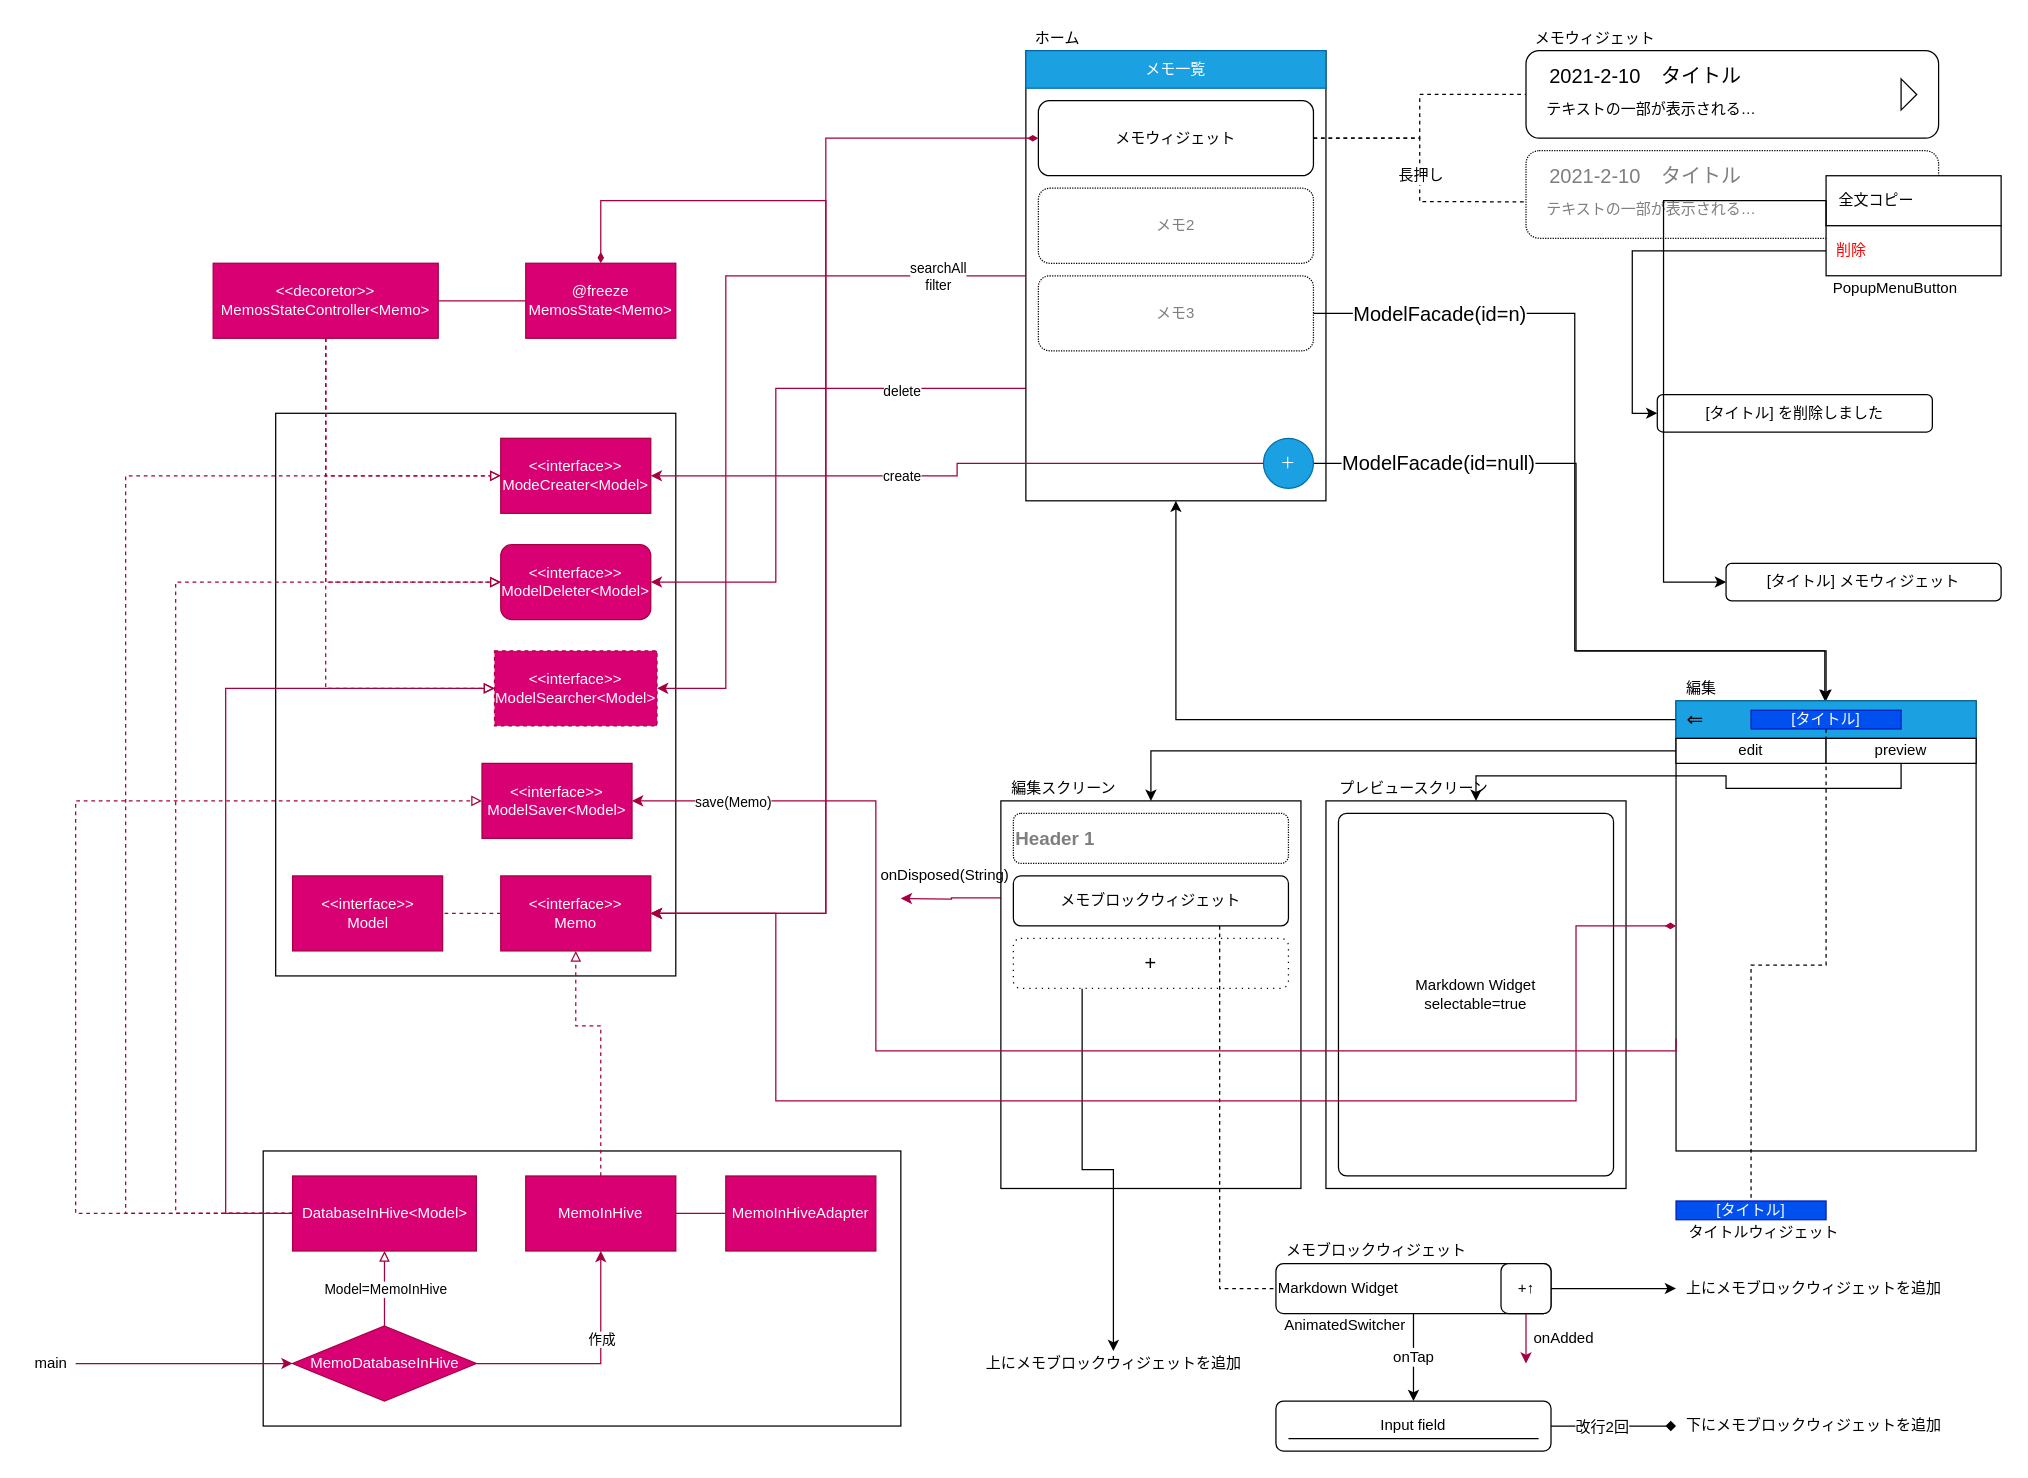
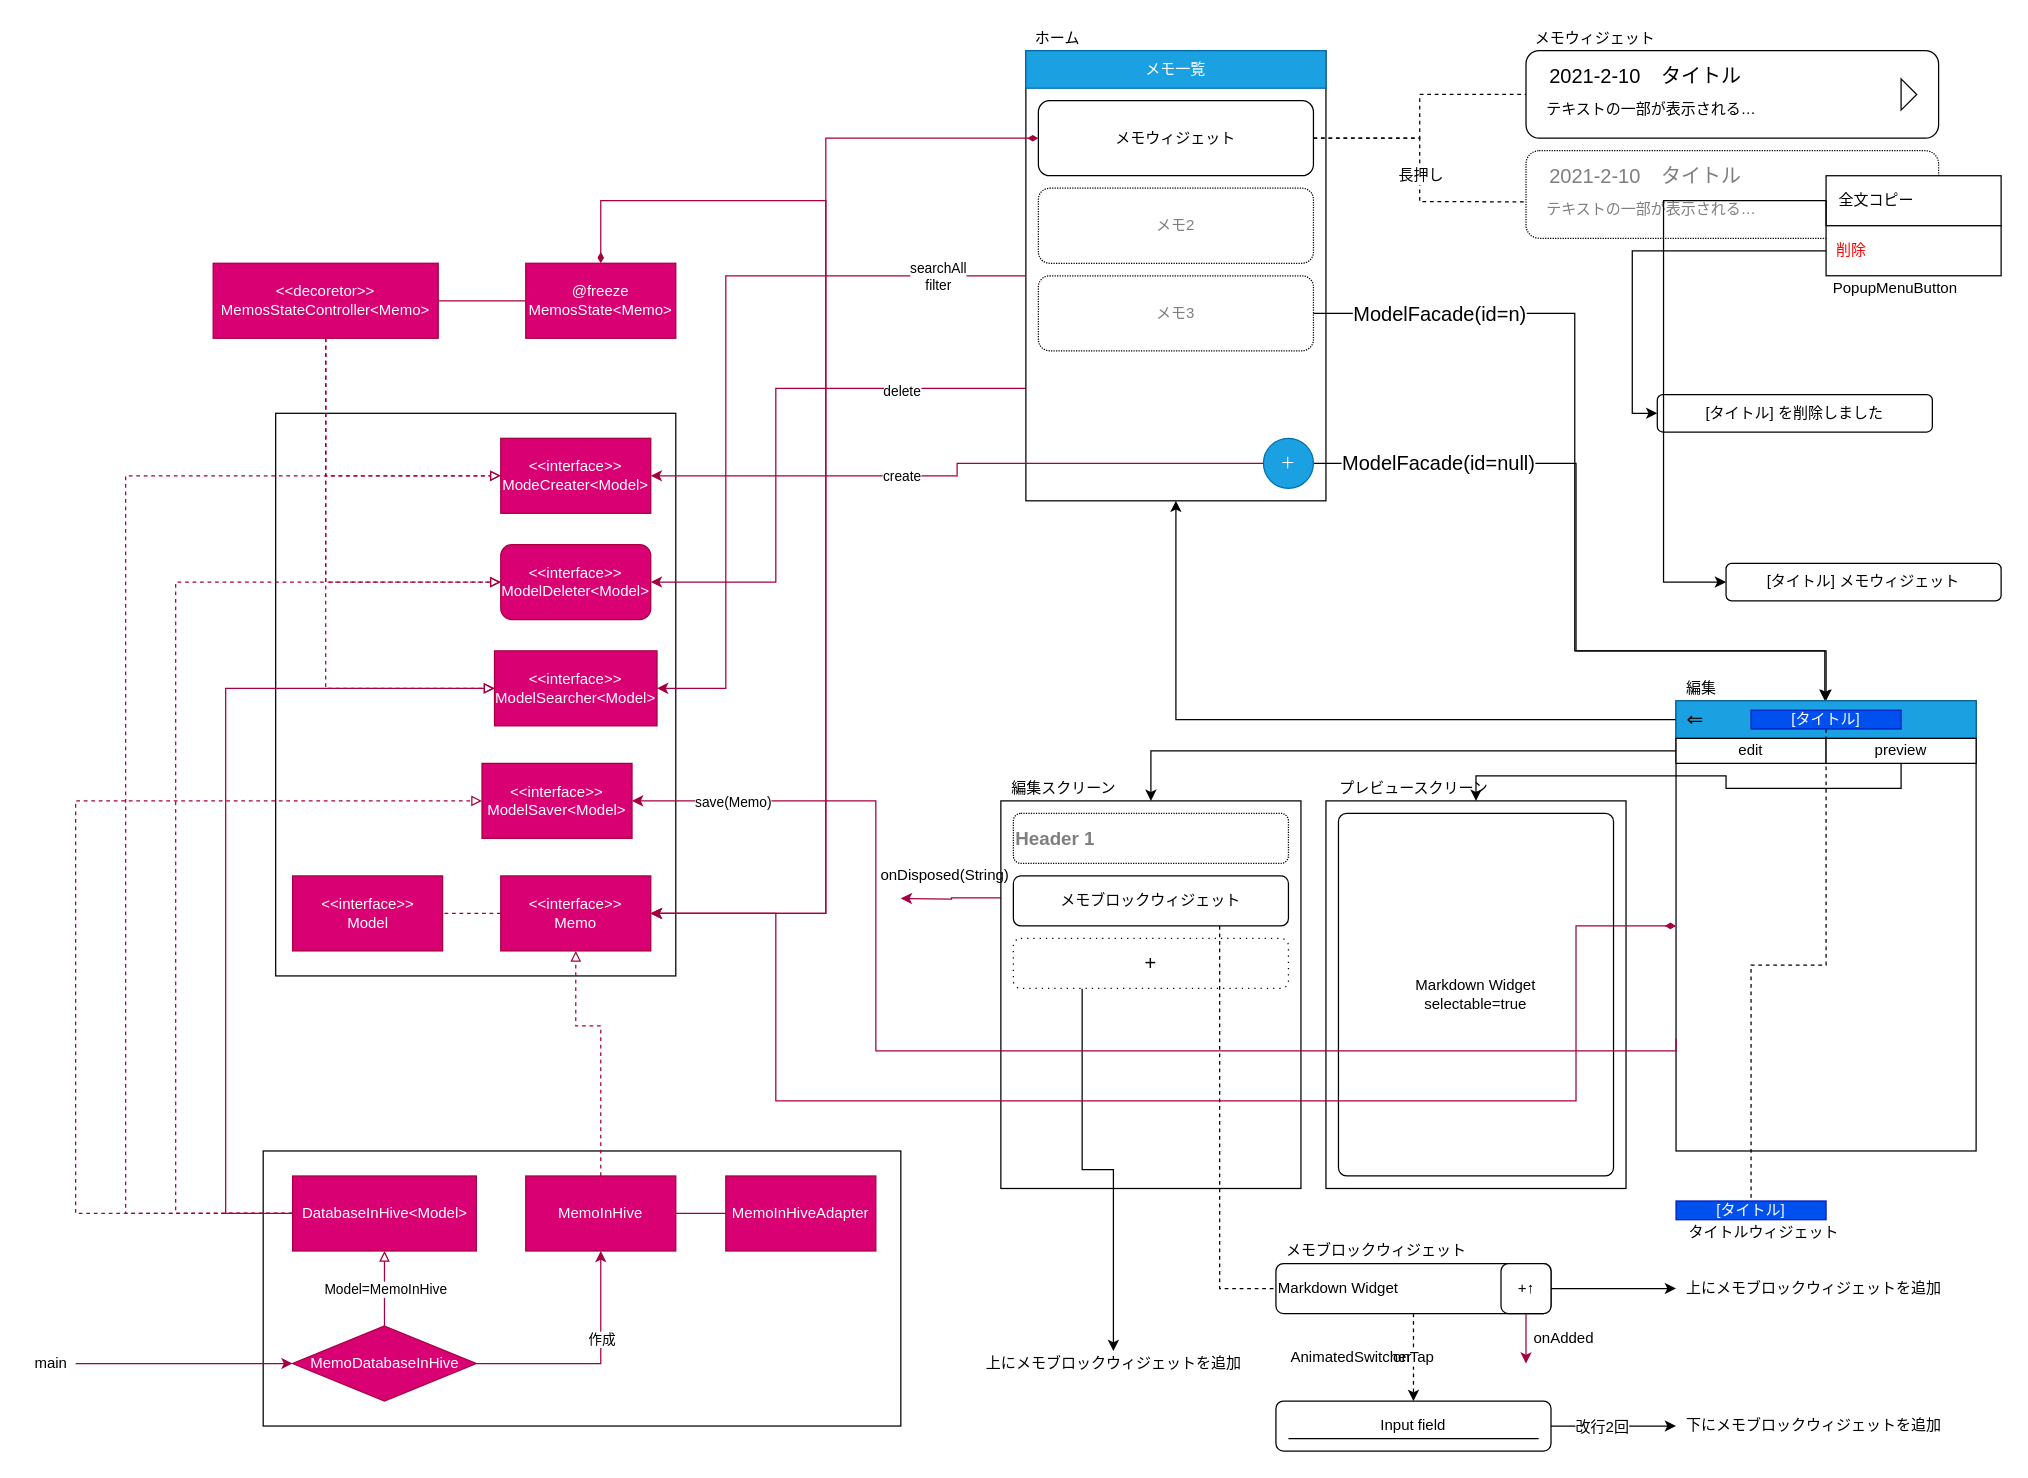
- <mxCell id="93" value="&amp;lt;&amp;lt;interface&amp;gt;&amp;gt;&lt;br&gt;ModelSearcher&amp;lt;Model&amp;gt;" style="rounded=0;whiteSpace=wrap;html=1;fillColor=#d80073;strokeColor=#A50040;fontColor=#ffffff;dashed=1;" parent="1" vertex="1"><mxGeometry x="395" y="520" width="130" height="60" as="geometry" /></mxCell>
+ <mxCell id="93" value="&amp;lt;&amp;lt;interface&amp;gt;&amp;gt;&lt;br&gt;ModelSearcher&amp;lt;Model&amp;gt;" style="rounded=0;whiteSpace=wrap;html=1;fillColor=#d80073;strokeColor=#A50040;fontColor=#ffffff;" parent="1" vertex="1"><mxGeometry x="395" y="520" width="130" height="60" as="geometry" /></mxCell>
- <mxCell id="78" value="AnimatedSwitcher" style="text;html=1;align=center;verticalAlign=middle;resizable=0;points=[];autosize=1;fontSize=12;" parent="1" vertex="1"><mxGeometry x="1020" y="1050" width="110" height="20" as="geometry" /></mxCell>
+ <mxCell id="78" value="AnimatedSwitcher" style="text;html=1;align=center;verticalAlign=middle;resizable=0;points=[];autosize=1;fontSize=12;" parent="1" vertex="1"><mxGeometry x="1025" y="1075" width="110" height="20" as="geometry" /></mxCell>
- <mxCell id="58" value="onTap" style="edgeStyle=orthogonalEdgeStyle;rounded=0;orthogonalLoop=1;jettySize=auto;html=1;exitX=0.5;exitY=1;exitDx=0;exitDy=0;endArrow=classic;endFill=1;fontSize=12;" parent="1" source="59" target="66" edge="1"><mxGeometry relative="1" as="geometry" /></mxCell>
+ <mxCell id="58" value="onTap" style="edgeStyle=orthogonalEdgeStyle;rounded=0;orthogonalLoop=1;jettySize=auto;html=1;exitX=0.5;exitY=1;exitDx=0;exitDy=0;endArrow=classic;endFill=1;fontSize=12;dashed=1;" parent="1" source="59" target="66" edge="1"><mxGeometry relative="1" as="geometry" /></mxCell>
- <mxCell id="64" style="edgeStyle=orthogonalEdgeStyle;rounded=0;orthogonalLoop=1;jettySize=auto;html=1;exitX=1;exitY=0.5;exitDx=0;exitDy=0;endArrow=diamond;endFill=1;fontSize=12;" parent="1" source="66" target="69" edge="1"><mxGeometry relative="1" as="geometry"><mxPoint x="1340" y="1140.286" as="targetPoint" /></mxGeometry></mxCell>
+ <mxCell id="64" style="edgeStyle=orthogonalEdgeStyle;rounded=0;orthogonalLoop=1;jettySize=auto;html=1;exitX=1;exitY=0.5;exitDx=0;exitDy=0;endArrow=classic;endFill=1;fontSize=12;" parent="1" source="66" target="69" edge="1"><mxGeometry relative="1" as="geometry"><mxPoint x="1340" y="1140.286" as="targetPoint" /></mxGeometry></mxCell>
